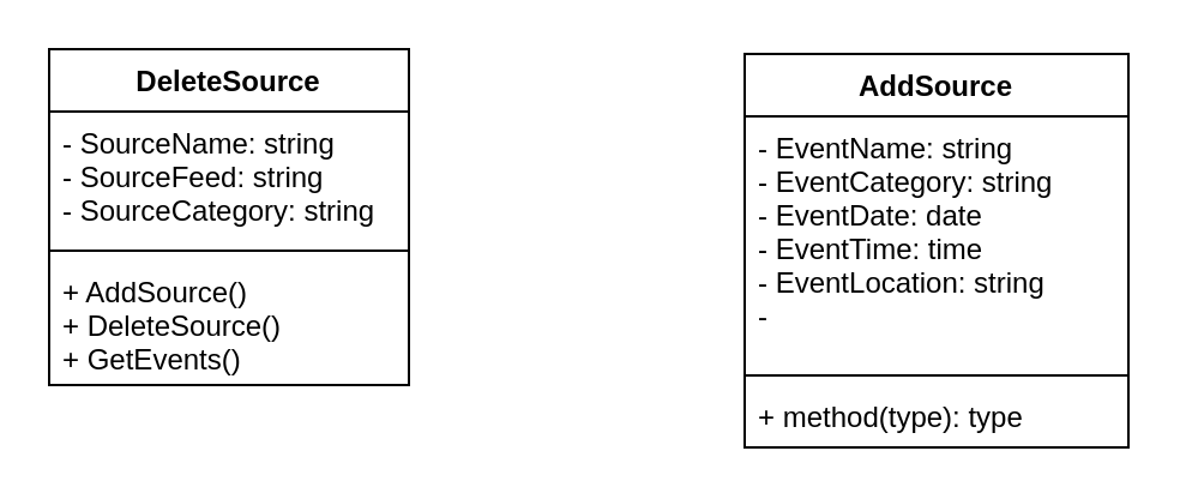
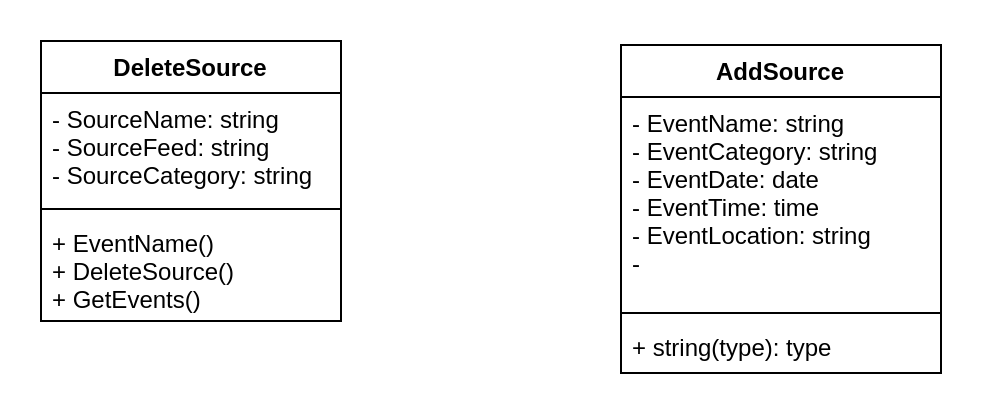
- <mxCell id="5" value="+ AddSource()&#10;+ DeleteSource()&#10;+ GetEvents()&#10;" style="text;strokeColor=none;fillColor=none;align=left;verticalAlign=top;spacingLeft=4;spacingRight=4;overflow=hidden;rotatable=0;points=[[0,0.5],[1,0.5]];portConstraint=eastwest;" parent="2" vertex="1"><mxGeometry y="88" width="150" height="52" as="geometry" /></mxCell>
+ <mxCell id="5" value="+ EventName()&#10;+ DeleteSource()&#10;+ GetEvents()&#10;" style="text;strokeColor=none;fillColor=none;align=left;verticalAlign=top;spacingLeft=4;spacingRight=4;overflow=hidden;rotatable=0;points=[[0,0.5],[1,0.5]];portConstraint=eastwest;" parent="2" vertex="1"><mxGeometry y="88" width="150" height="52" as="geometry" /></mxCell>
- <mxCell id="9" value="+ method(type): type" style="text;strokeColor=none;fillColor=none;align=left;verticalAlign=top;spacingLeft=4;spacingRight=4;overflow=hidden;rotatable=0;points=[[0,0.5],[1,0.5]];portConstraint=eastwest;" vertex="1" parent="6"><mxGeometry y="138" width="160" height="26" as="geometry" /></mxCell>
+ <mxCell id="9" value="+ string(type): type" style="text;strokeColor=none;fillColor=none;align=left;verticalAlign=top;spacingLeft=4;spacingRight=4;overflow=hidden;rotatable=0;points=[[0,0.5],[1,0.5]];portConstraint=eastwest;" vertex="1" parent="6"><mxGeometry y="138" width="160" height="26" as="geometry" /></mxCell>
